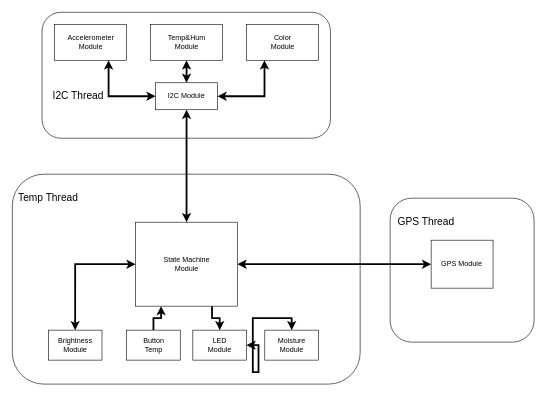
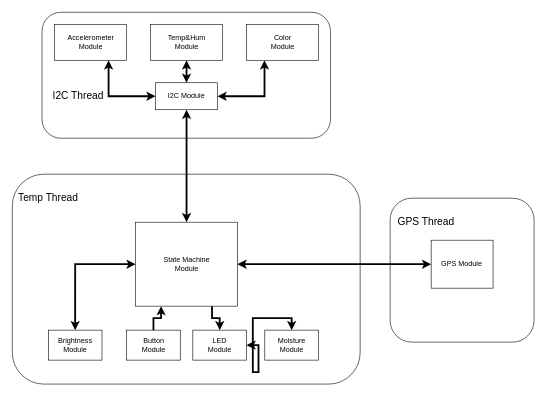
- <mxCell id="16" value="Button&lt;div&gt;Temp&lt;/div&gt;" style="rounded=0;whiteSpace=wrap;html=1;labelBackgroundColor=none;" vertex="1" parent="1"><mxGeometry x="210.5" y="550" width="89.5" height="50" as="geometry" /></mxCell>
+ <mxCell id="16" value="Button&lt;div&gt;Module&lt;/div&gt;" style="rounded=0;whiteSpace=wrap;html=1;labelBackgroundColor=none;" vertex="1" parent="1"><mxGeometry x="210.5" y="550" width="89.5" height="50" as="geometry" /></mxCell>
